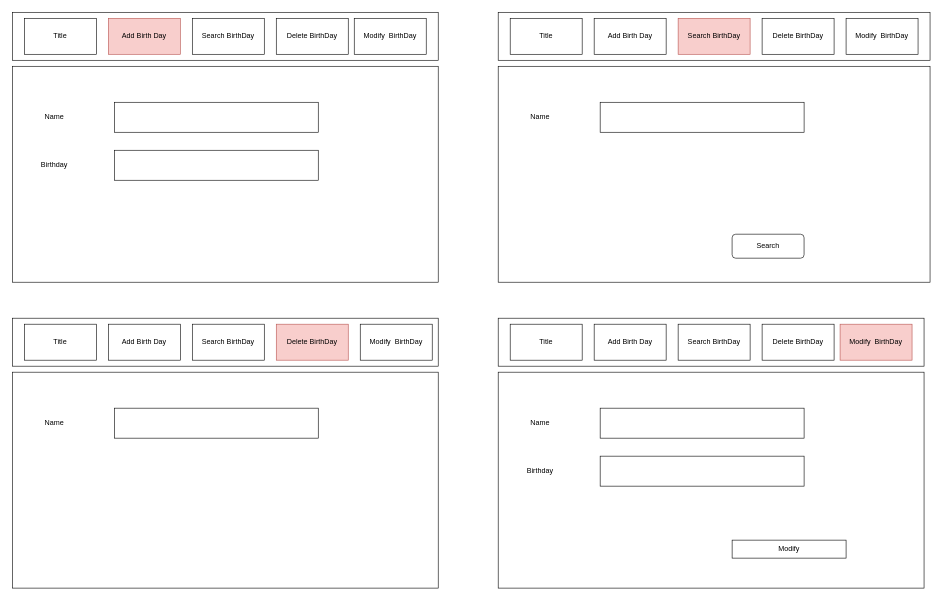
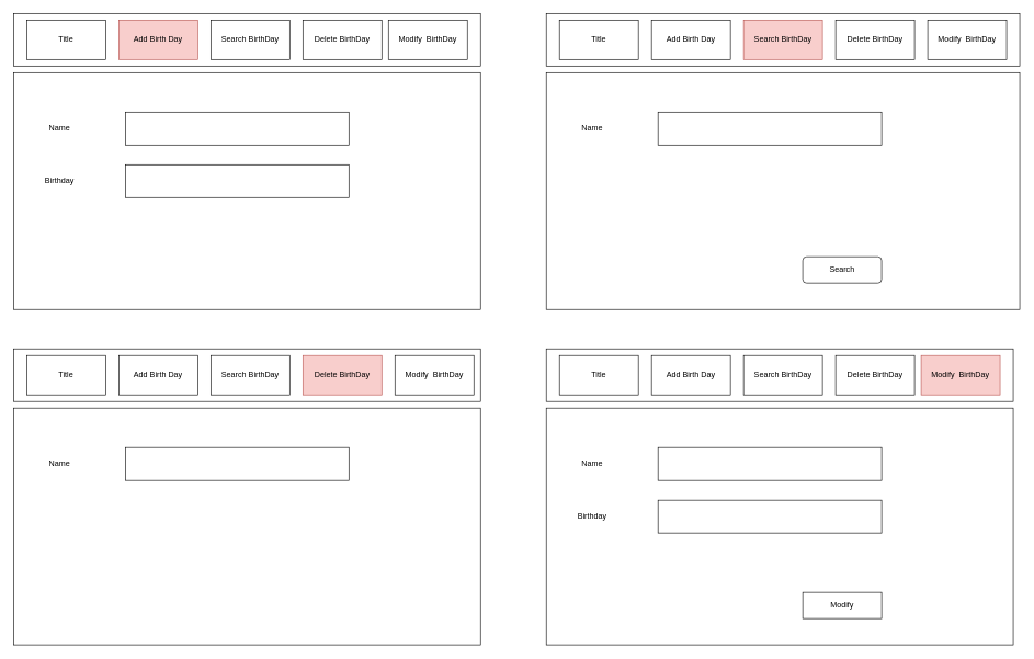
- <mxCell id="41" value="Modify" style="rounded=0;whiteSpace=wrap;html=1;" parent="1" vertex="1"><mxGeometry x="1220" y="900" width="190" height="30" as="geometry" /></mxCell>
+ <mxCell id="41" value="Modify" style="rounded=0;whiteSpace=wrap;html=1;" parent="1" vertex="1"><mxGeometry x="1220" y="900" width="120" height="40" as="geometry" /></mxCell>
